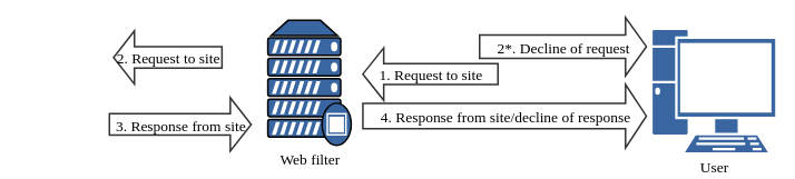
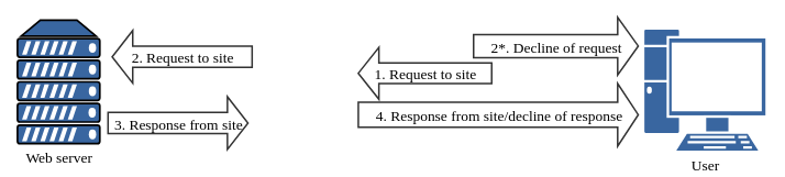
- <mxCell id="7" value="2. Request to site" style="shape=mxgraph.arrows2.arrow;dy=0.6;dx=25;flipH=1;notch=0;shadow=0;strokeWidth=2;fillColor=#FFFFFF;strokeColor=#333333;opacity=100.0;nl2Br=0;verticalAlign=middle;align=center;spacingLeft=8.54;spacingRight=6;gliffyId=13;fontFamily=Times New Roman;fontSize=18;" parent="1" vertex="1"><mxGeometry x="135" y="36.5" width="130" height="64" as="geometry" /></mxCell>
+ <mxCell id="7" value="2. Request to site" style="shape=mxgraph.arrows2.arrow;dy=0.6;dx=25;flipH=1;notch=0;shadow=0;strokeWidth=2;fillColor=#FFFFFF;strokeColor=#333333;opacity=100.0;nl2Br=0;verticalAlign=middle;align=center;spacingLeft=8.54;spacingRight=6;gliffyId=13;fontFamily=Times New Roman;fontSize=18;" parent="1" vertex="1"><mxGeometry x="135" y="36.5" width="170" height="64" as="geometry" /></mxCell>
+ <mxCell id="2" value="Web server" style="shape=mxgraph.networks.server;shadow=0;strokeWidth=1;fillColor=#3966A0;strokeColor=#000000;opacity=100.0;nl2Br=0;verticalLabelPosition=bottom;verticalAlign=top;align=center;spacingLeft=2.0;spacingRight=0;gliffyId=2;labelBackgroundColor=none;labelBorderColor=none;fontSize=18;fontFamily=Times New Roman;whiteSpace=wrap;" parent="1" vertex="1"><mxGeometry x="20" y="24" width="100" height="150" as="geometry" /></mxCell>
- <mxCell id="3" value="Web filter" style="shape=mxgraph.networks.proxy_server;shadow=0;strokeWidth=1;fillColor=#3966A0;strokeColor=#000000;opacity=100.0;nl2Br=0;verticalLabelPosition=bottom;verticalAlign=top;align=center;spacingLeft=2.0;spacingRight=0;gliffyId=5;labelBackgroundColor=none;fontSize=18;fontFamily=Times New Roman;whiteSpace=wrap;labelBorderColor=none;" parent="1" vertex="1"><mxGeometry x="320" y="24" width="100" height="150" as="geometry" /></mxCell>
